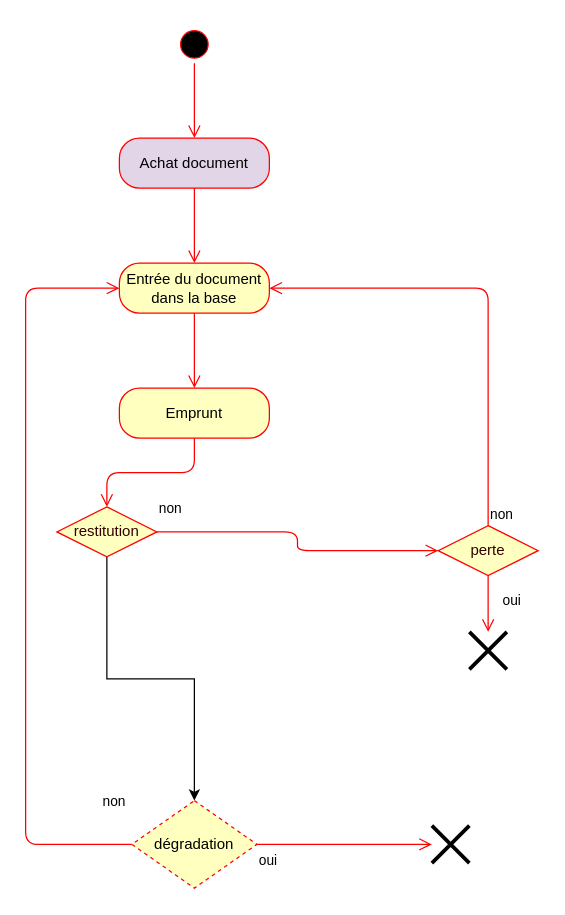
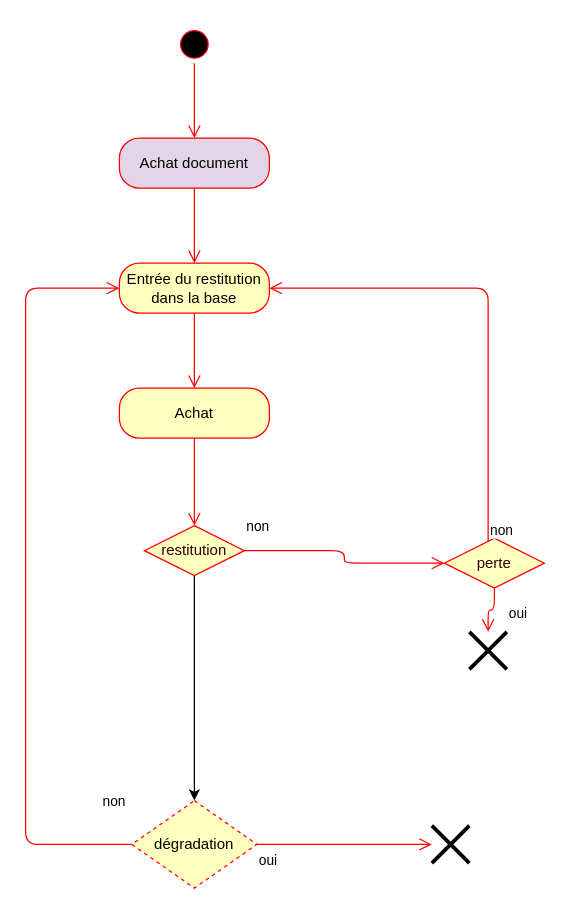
- <mxCell id="6" value="Entrée du document dans la base" style="rounded=1;whiteSpace=wrap;html=1;arcSize=40;fontColor=#000000;fillColor=#ffffc0;strokeColor=#ff0000;" vertex="1" parent="1"><mxGeometry x="95" y="210" width="120" height="40" as="geometry" /></mxCell>
+ <mxCell id="6" value="Entrée du restitution dans la base" style="rounded=1;whiteSpace=wrap;html=1;arcSize=40;fontColor=#000000;fillColor=#ffffc0;strokeColor=#ff0000;" vertex="1" parent="1"><mxGeometry x="95" y="210" width="120" height="40" as="geometry" /></mxCell>
- <mxCell id="8" value="Emprunt" style="rounded=1;whiteSpace=wrap;html=1;arcSize=40;fontColor=#000000;fillColor=#ffffc0;strokeColor=#ff0000;" vertex="1" parent="1"><mxGeometry x="95" y="310" width="120" height="40" as="geometry" /></mxCell>
+ <mxCell id="8" value="Achat" style="rounded=1;whiteSpace=wrap;html=1;arcSize=40;fontColor=#000000;fillColor=#ffffc0;strokeColor=#ff0000;" vertex="1" parent="1"><mxGeometry x="95" y="310" width="120" height="40" as="geometry" /></mxCell>
- <mxCell id="11" value="&lt;font color=&quot;#330000&quot;&gt;restitution&lt;/font&gt;" style="rhombus;whiteSpace=wrap;html=1;fillColor=#ffffc0;strokeColor=#ff0000;" vertex="1" parent="1"><mxGeometry x="45" y="405" width="80" height="40" as="geometry" /></mxCell>
+ <mxCell id="11" value="&lt;font color=&quot;#330000&quot;&gt;restitution&lt;/font&gt;" style="rhombus;whiteSpace=wrap;html=1;fillColor=#ffffc0;strokeColor=#ff0000;" vertex="1" parent="1"><mxGeometry x="115" y="420" width="80" height="40" as="geometry" /></mxCell>
- <mxCell id="16" value="&lt;font color=&quot;#330000&quot;&gt;perte&lt;/font&gt;" style="rhombus;whiteSpace=wrap;html=1;fillColor=#ffffc0;strokeColor=#ff0000;" vertex="1" parent="1"><mxGeometry x="350" y="420" width="80" height="40" as="geometry" /></mxCell>
+ <mxCell id="16" value="&lt;font color=&quot;#330000&quot;&gt;perte&lt;/font&gt;" style="rhombus;whiteSpace=wrap;html=1;fillColor=#ffffc0;strokeColor=#ff0000;" vertex="1" parent="1"><mxGeometry x="355" y="430" width="80" height="40" as="geometry" /></mxCell>
